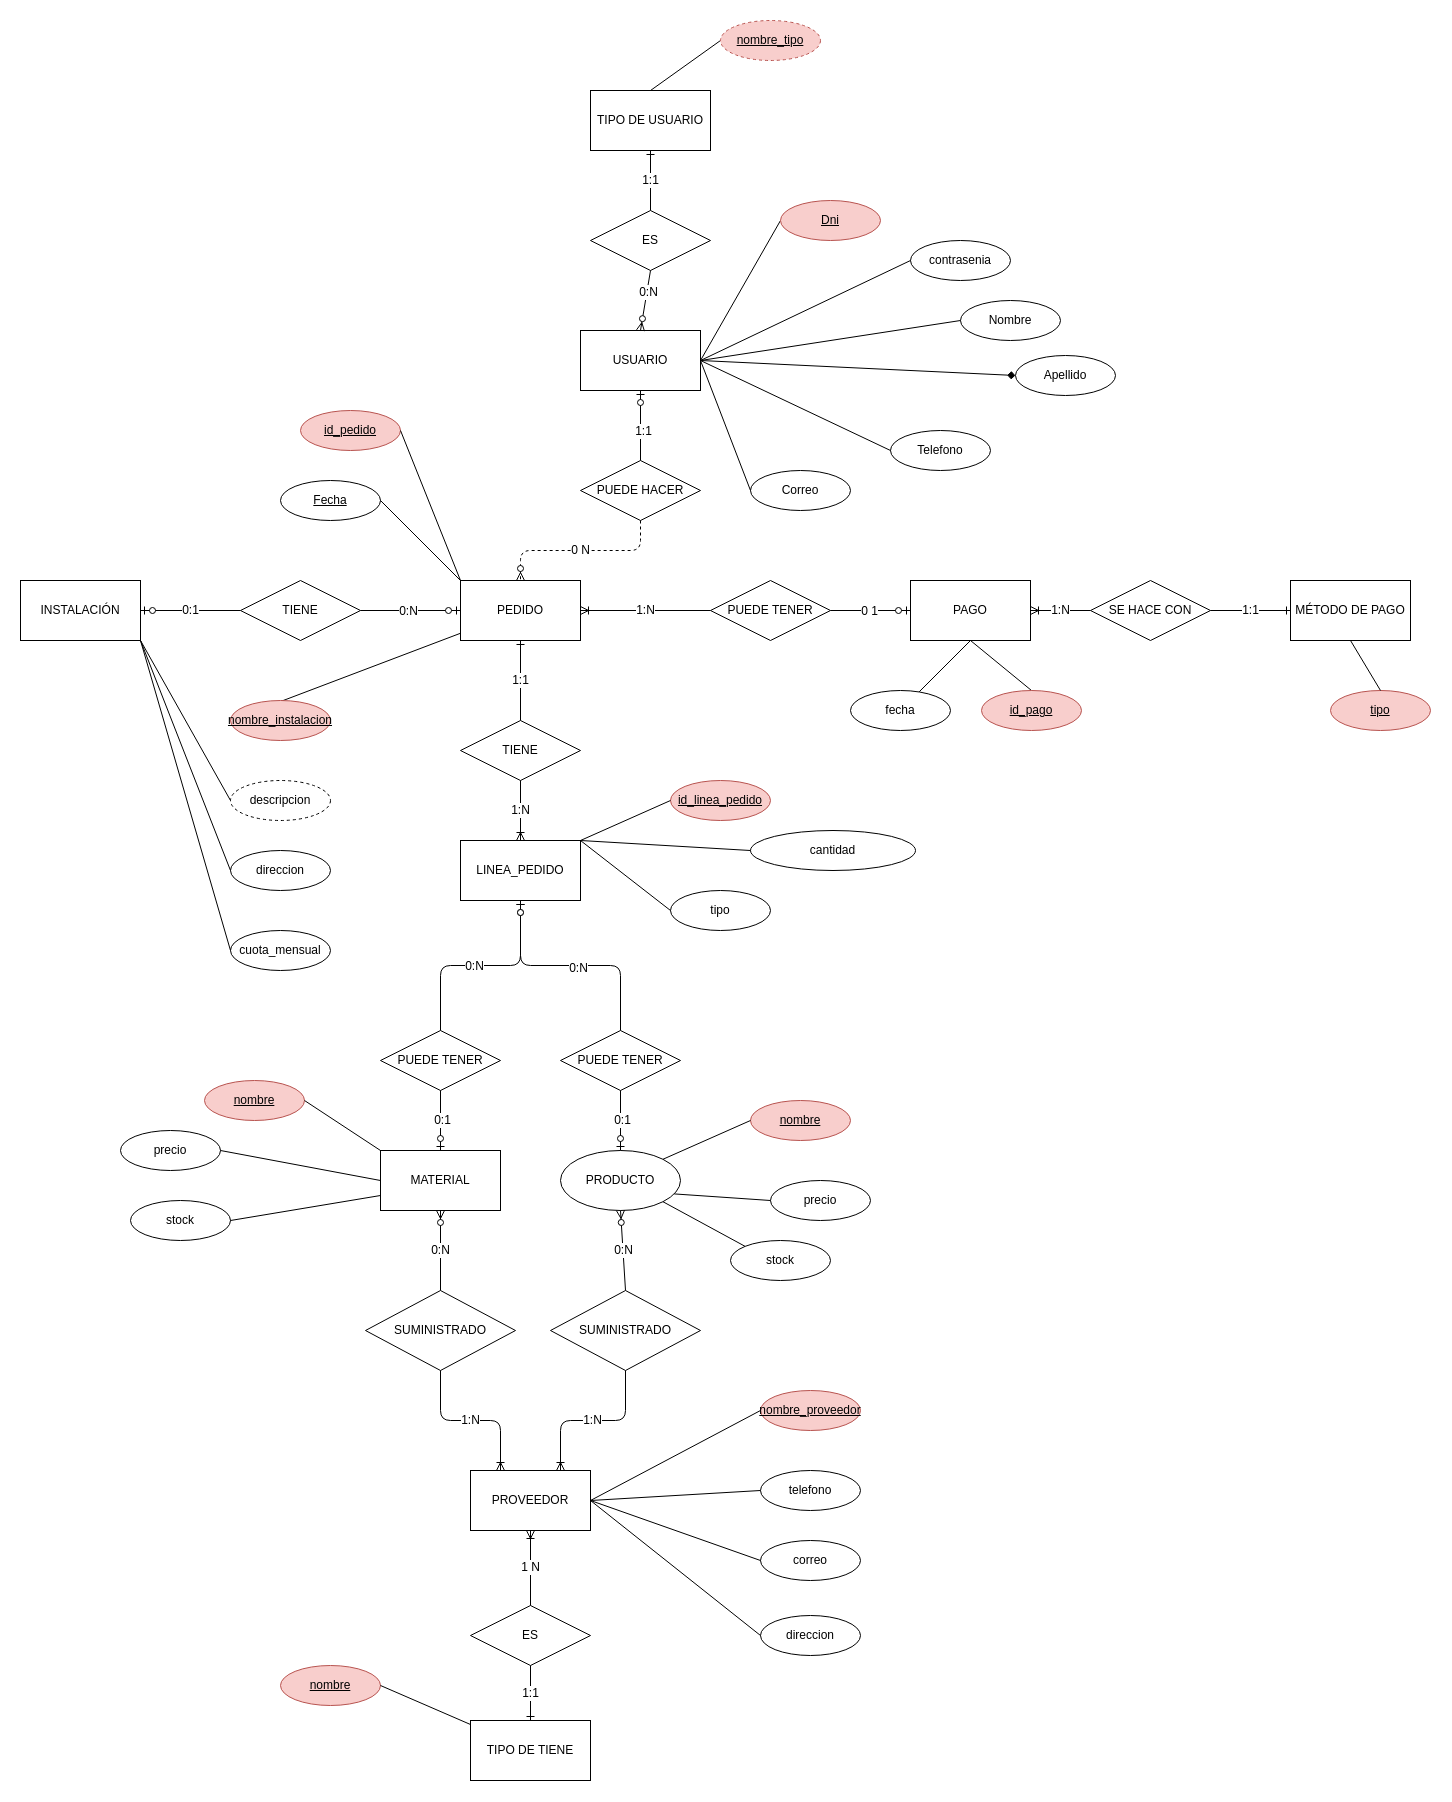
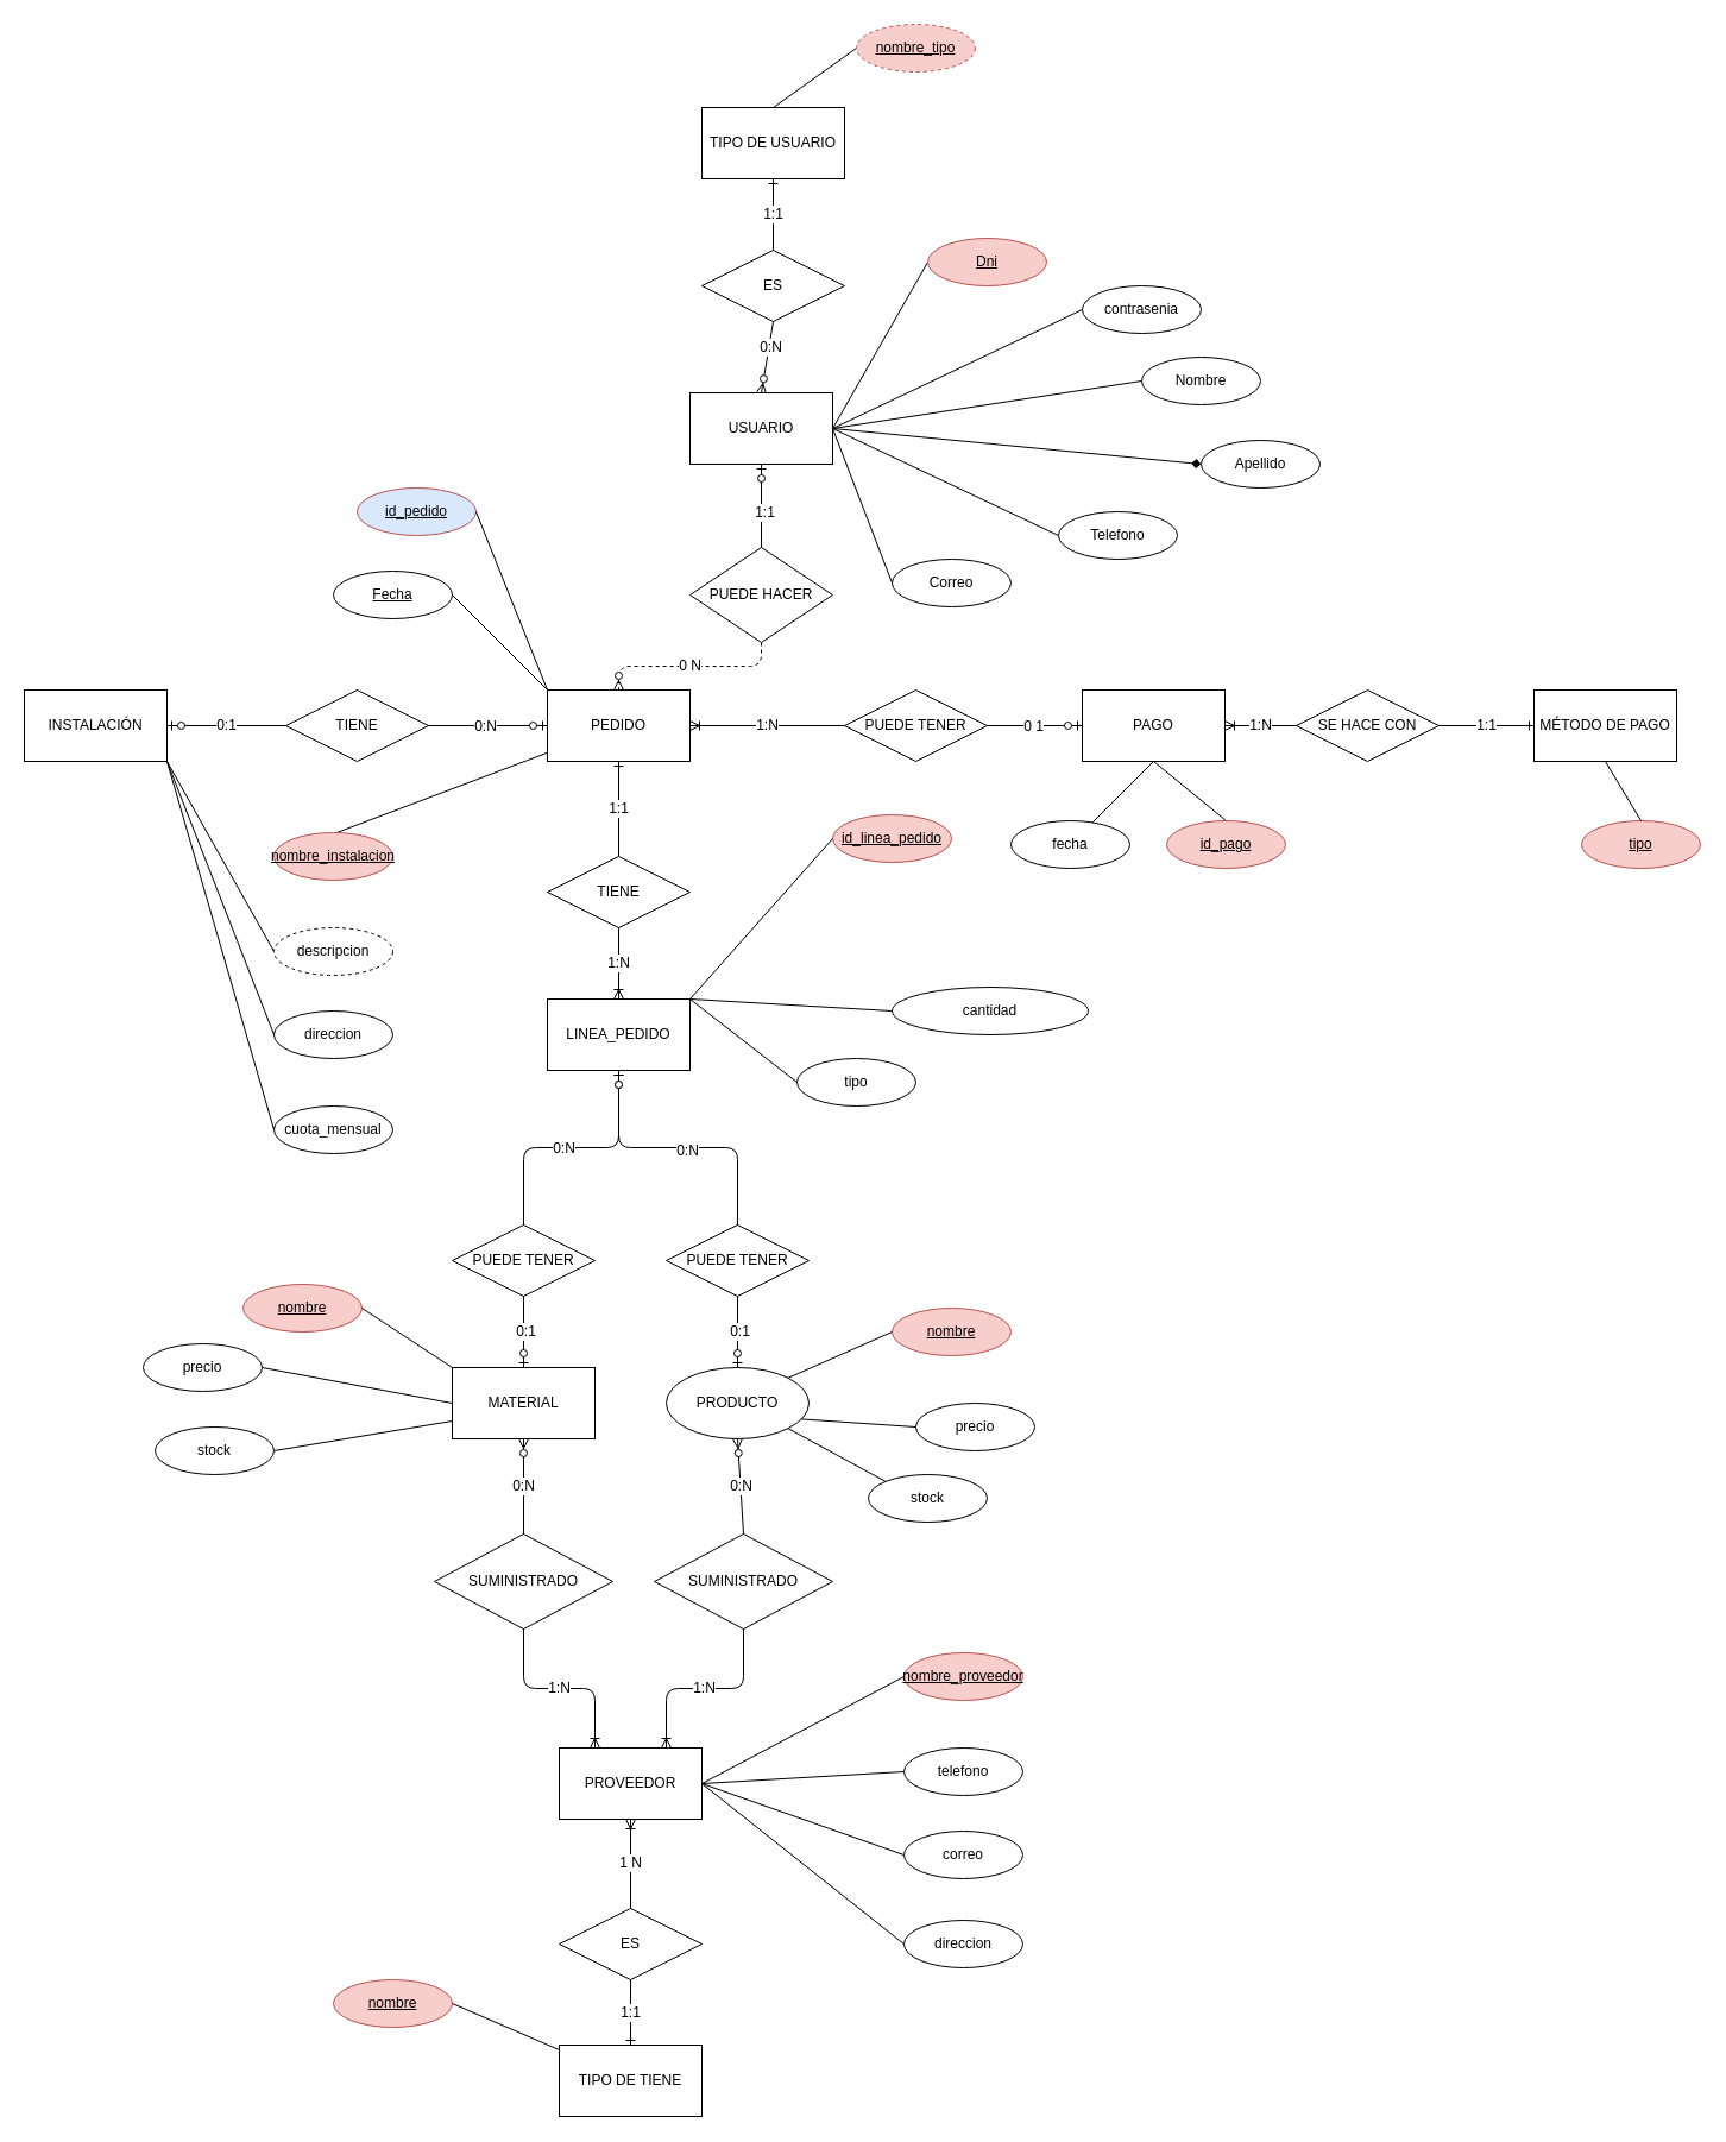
- <mxCell id="13" value="Apellido" style="ellipse;whiteSpace=wrap;html=1;align=center;" parent="1" vertex="1"><mxGeometry x="1015" y="355" width="100" height="40" as="geometry" /></mxCell>
+ <mxCell id="13" value="Apellido" style="ellipse;whiteSpace=wrap;html=1;align=center;" parent="1" vertex="1"><mxGeometry x="1010" y="370" width="100" height="40" as="geometry" /></mxCell>
- <mxCell id="33" value="id_pedido" style="ellipse;whiteSpace=wrap;html=1;align=center;fontStyle=4;fillColor=#f8cecc;strokeColor=#b85450;" parent="1" vertex="1"><mxGeometry x="300" y="410" width="100" height="40" as="geometry" /></mxCell>
+ <mxCell id="33" value="id_pedido" style="ellipse;whiteSpace=wrap;html=1;align=center;fontStyle=4;fillColor=#dae8fc;strokeColor=#b85450;" parent="1" vertex="1"><mxGeometry x="300" y="410" width="100" height="40" as="geometry" /></mxCell>
- <mxCell id="23" value="PUEDE HACER" style="shape=rhombus;perimeter=rhombusPerimeter;whiteSpace=wrap;html=1;align=center;" parent="1" vertex="1"><mxGeometry x="580" y="460" width="120" height="60" as="geometry" /></mxCell>
+ <mxCell id="23" value="PUEDE HACER" style="shape=rhombus;perimeter=rhombusPerimeter;whiteSpace=wrap;html=1;align=center;" parent="1" vertex="1"><mxGeometry x="580" y="460" width="120" height="80" as="geometry" /></mxCell>
- <mxCell id="98" value="id_linea_pedido" style="ellipse;whiteSpace=wrap;html=1;align=center;fontStyle=4;fillColor=#f8cecc;strokeColor=#b85450;" parent="1" vertex="1"><mxGeometry x="670" y="780" width="100" height="40" as="geometry" /></mxCell>
+ <mxCell id="98" value="id_linea_pedido" style="ellipse;whiteSpace=wrap;html=1;align=center;fontStyle=4;fillColor=#f8cecc;strokeColor=#b85450;" parent="1" vertex="1"><mxGeometry x="700" y="685" width="100" height="40" as="geometry" /></mxCell>
